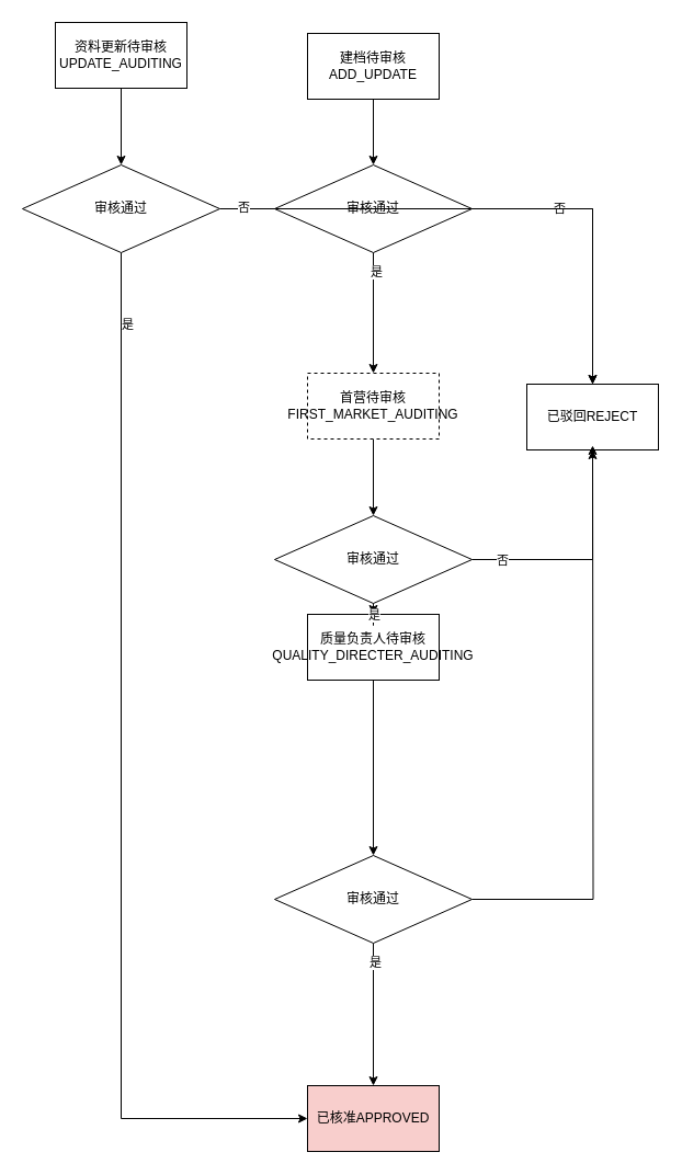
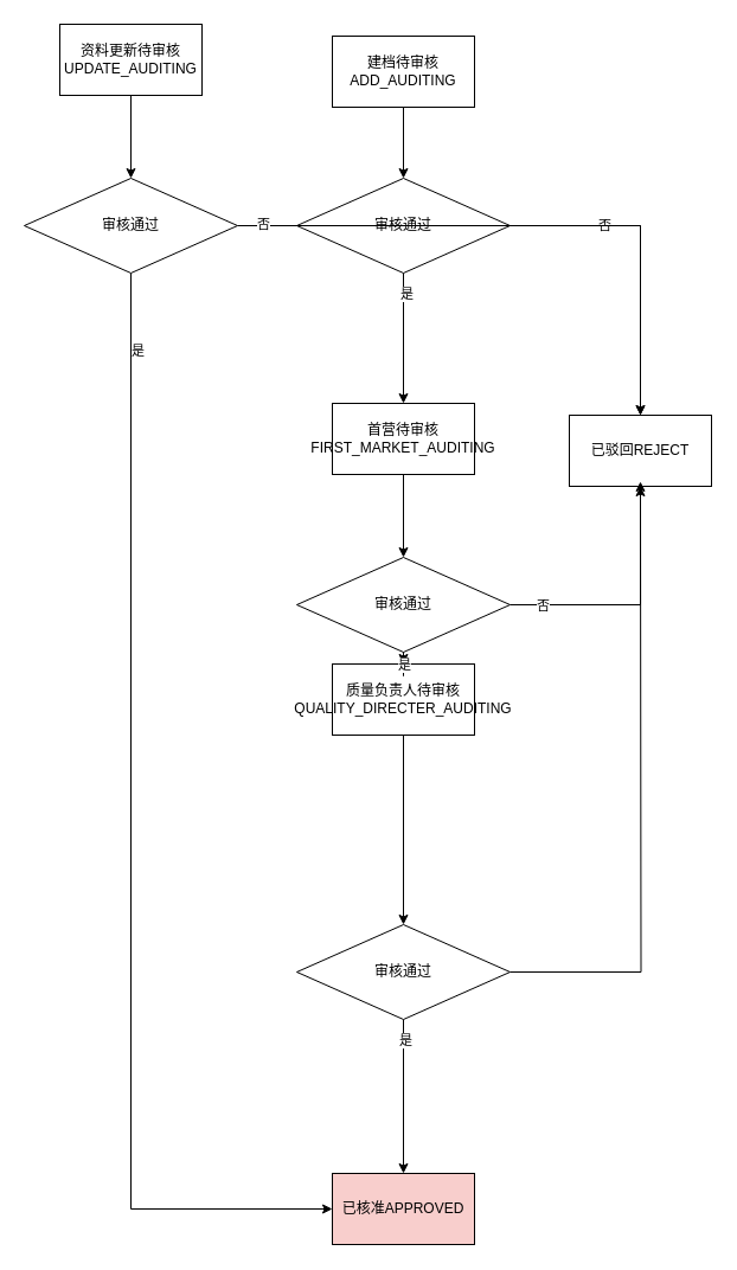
- <mxCell id="3" value="建档待审核ADD_UPDATE" style="rounded=0;whiteSpace=wrap;html=1;" vertex="1" parent="1"><mxGeometry x="280" y="30" width="120" height="60" as="geometry" /></mxCell>
+ <mxCell id="3" value="建档待审核ADD_AUDITING" style="rounded=0;whiteSpace=wrap;html=1;" vertex="1" parent="1"><mxGeometry x="280" y="30" width="120" height="60" as="geometry" /></mxCell>
- <mxCell id="8" value="首营待审核FIRST_MARKET_AUDITING" style="rounded=0;whiteSpace=wrap;html=1;dashed=1;" vertex="1" parent="1"><mxGeometry x="280" y="340" width="120" height="60" as="geometry" /></mxCell>
+ <mxCell id="8" value="首营待审核FIRST_MARKET_AUDITING" style="rounded=0;whiteSpace=wrap;html=1;" vertex="1" parent="1"><mxGeometry x="280" y="340" width="120" height="60" as="geometry" /></mxCell>
